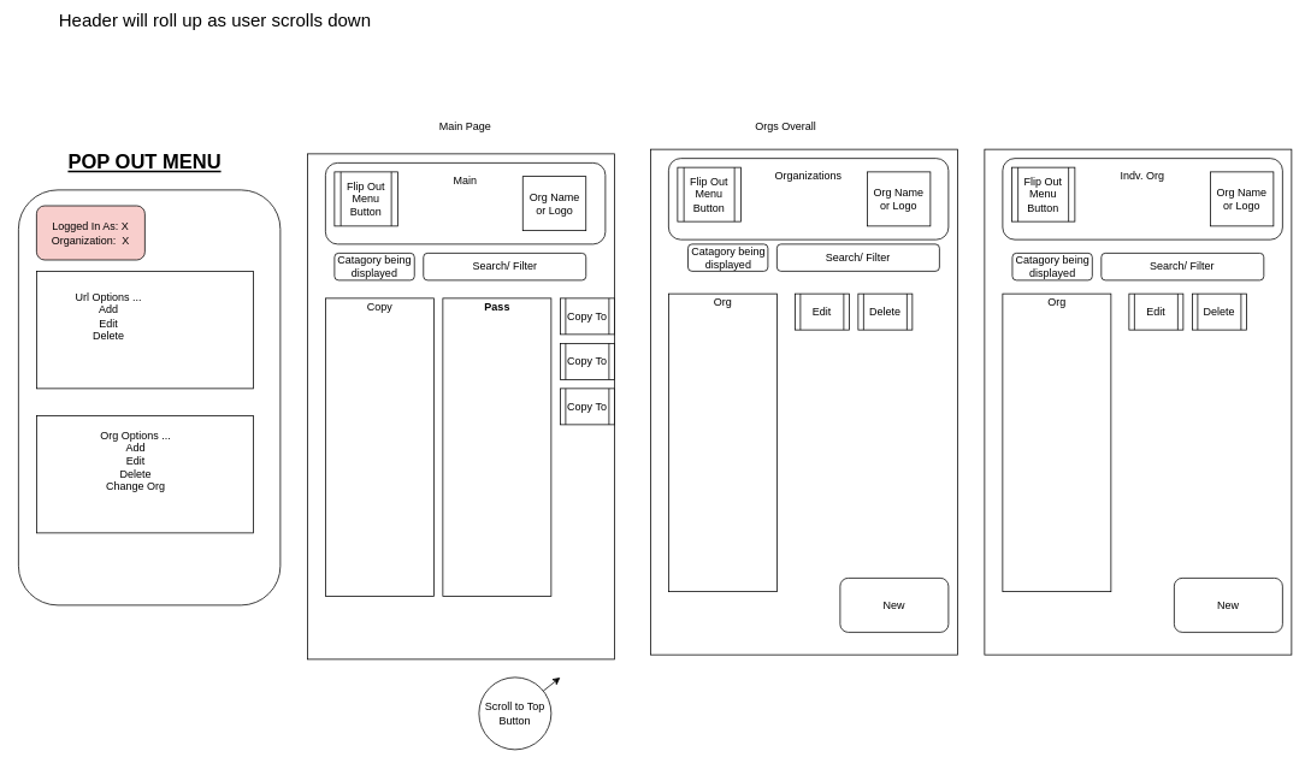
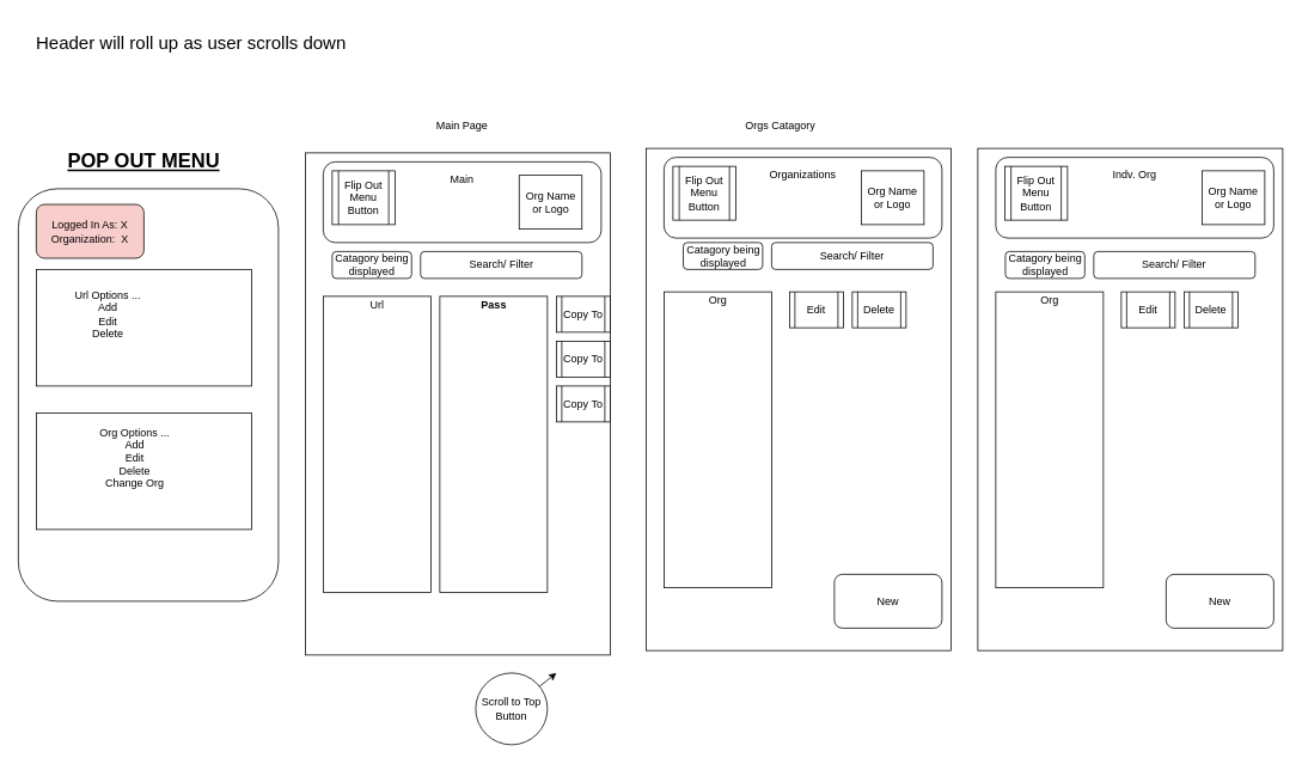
- <mxCell id="44" value="&lt;font style=&quot;font-size: 20px&quot;&gt;Header will roll up as user scrolls down&lt;br&gt;&lt;/font&gt;" style="text;html=1;strokeColor=none;fillColor=none;spacing=5;spacingTop=-20;whiteSpace=wrap;overflow=hidden;rounded=0;" vertex="1" parent="1"><mxGeometry x="60" y="20" width="450" height="20" as="geometry" /></mxCell>
+ <mxCell id="44" value="&lt;font style=&quot;font-size: 20px&quot;&gt;Header will roll up as user scrolls down&lt;br&gt;&lt;/font&gt;" style="text;html=1;strokeColor=none;fillColor=none;spacing=5;spacingTop=-20;whiteSpace=wrap;overflow=hidden;rounded=0;" vertex="1" parent="1"><mxGeometry x="35" y="45" width="450" height="20" as="geometry" /></mxCell>
- <mxCell id="25" value="Orgs Overall" style="text;html=1;strokeColor=none;fillColor=none;align=center;verticalAlign=middle;whiteSpace=wrap;rounded=0;" vertex="1" parent="1"><mxGeometry x="540" y="130" width="660" height="20" as="geometry" /></mxCell>
+ <mxCell id="25" value="Orgs Catagory" style="text;html=1;strokeColor=none;fillColor=none;align=center;verticalAlign=middle;whiteSpace=wrap;rounded=0;" vertex="1" parent="1"><mxGeometry x="540" y="130" width="660" height="20" as="geometry" /></mxCell>
- <mxCell id="7" value="Copy" style="text;html=1;strokeColor=none;fillColor=none;align=center;verticalAlign=middle;whiteSpace=wrap;rounded=0;" vertex="1" parent="1"><mxGeometry x="381.5" y="330" width="77" height="20" as="geometry" /></mxCell>
+ <mxCell id="7" value="Url" style="text;html=1;strokeColor=none;fillColor=none;align=center;verticalAlign=middle;whiteSpace=wrap;rounded=0;" vertex="1" parent="1"><mxGeometry x="381.5" y="330" width="77" height="20" as="geometry" /></mxCell>
